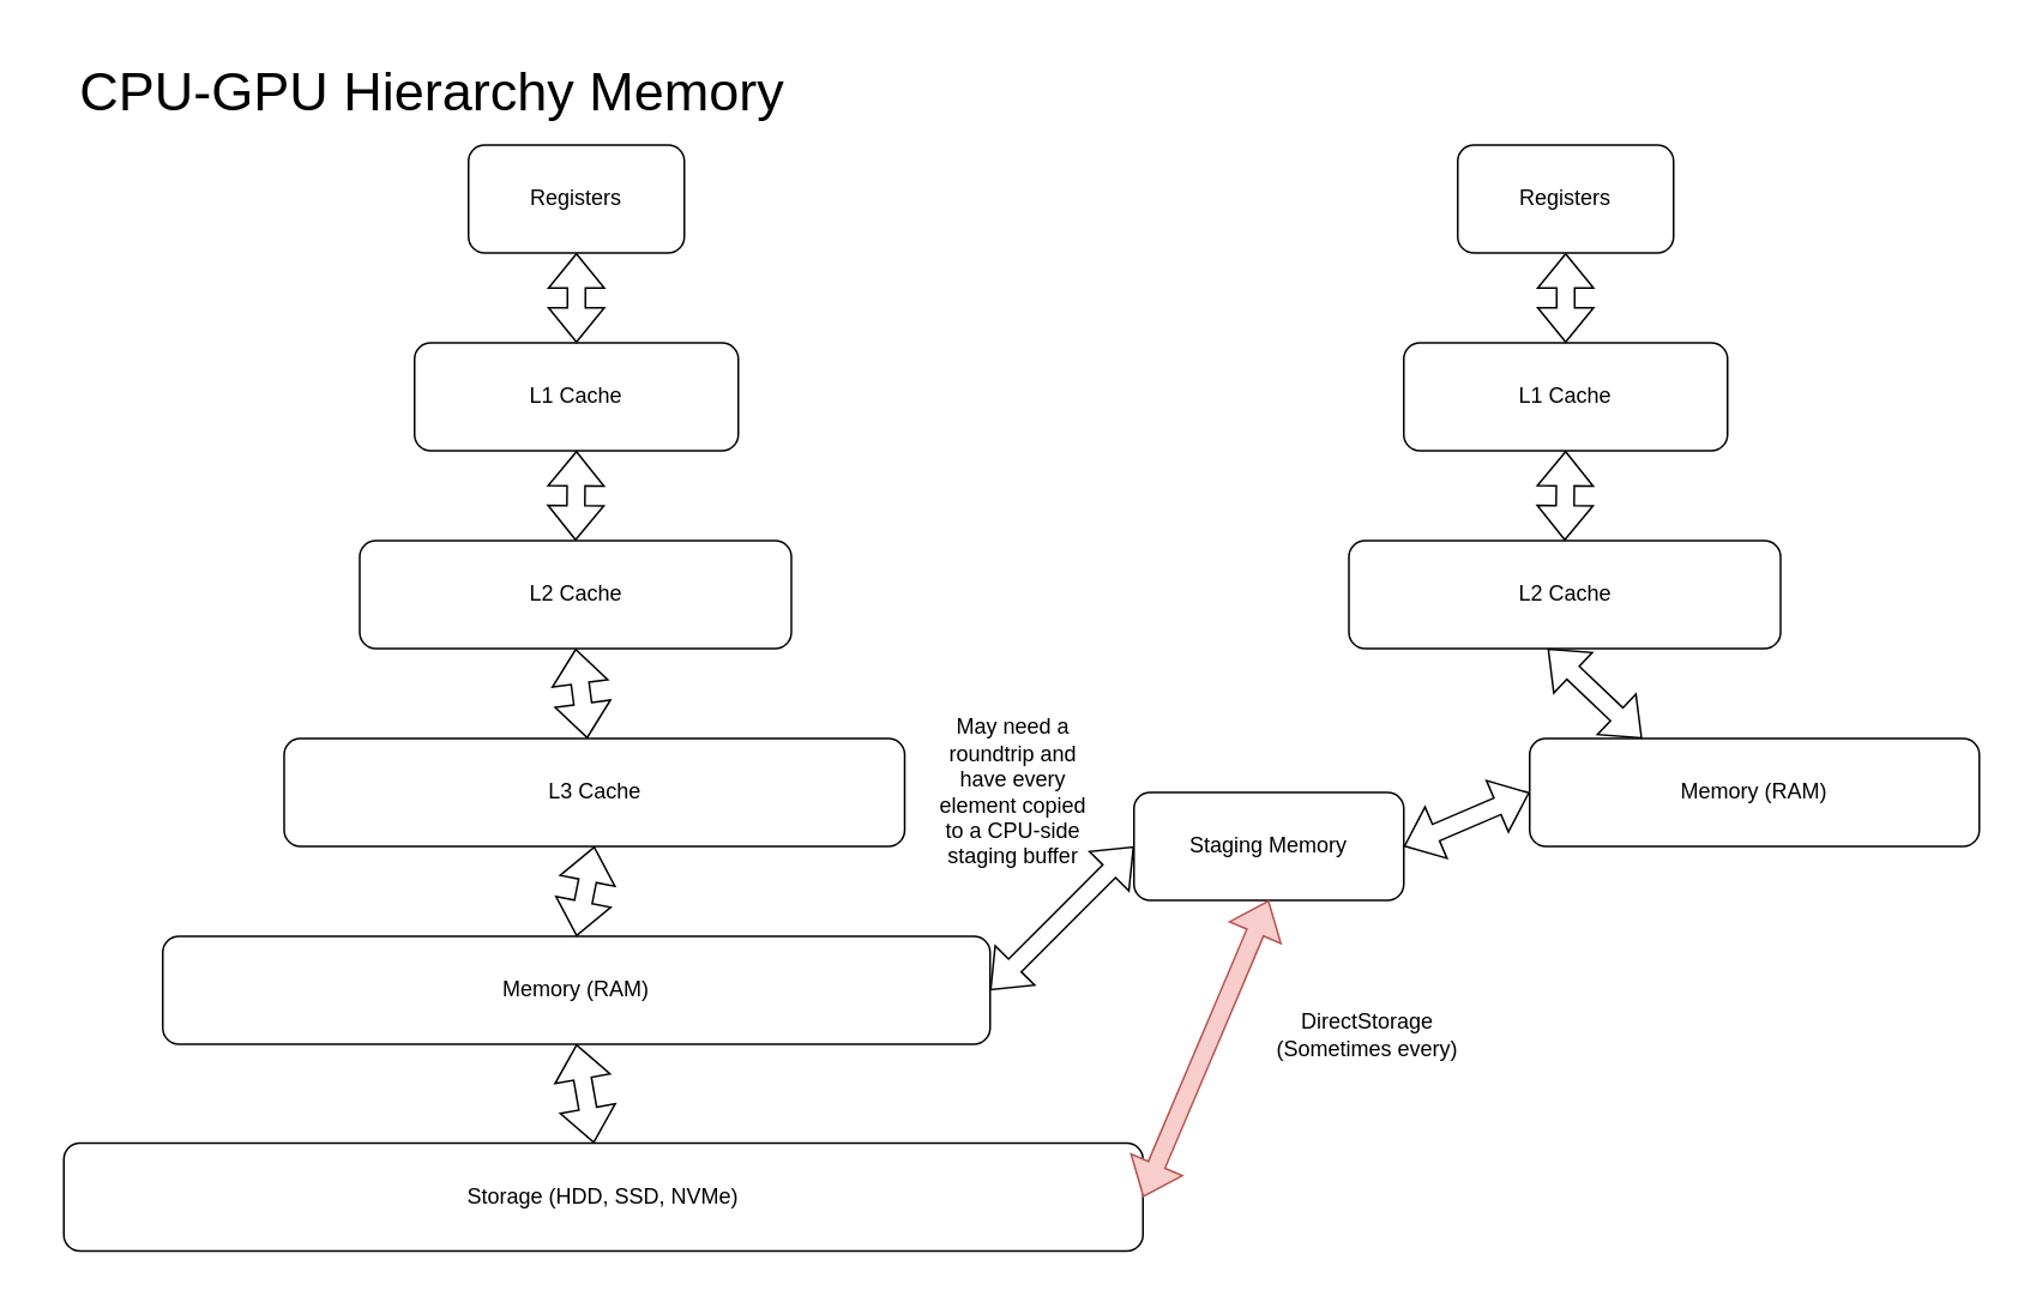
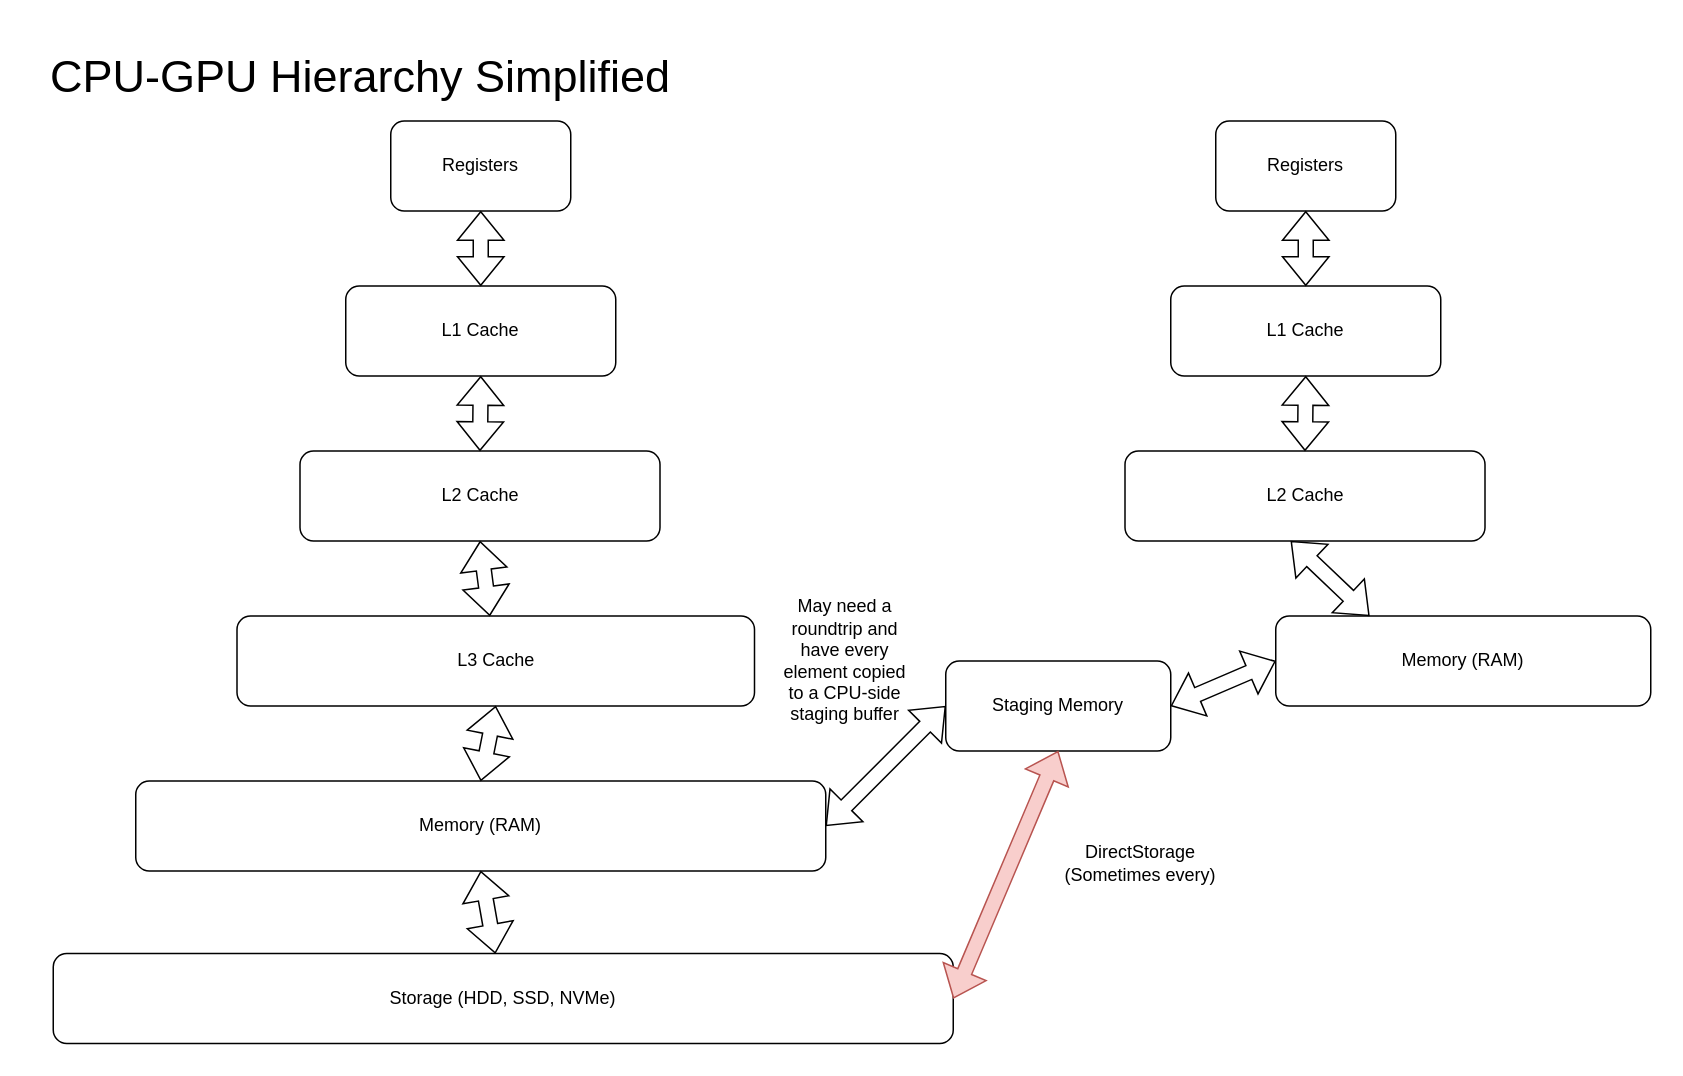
- <mxCell id="13" value="&lt;font style=&quot;font-size: 30px;&quot;&gt;CPU-GPU Hierarchy Memory&lt;br&gt;&lt;/font&gt;" style="text;html=1;strokeColor=none;fillColor=none;align=center;verticalAlign=middle;whiteSpace=wrap;rounded=0;" vertex="1" parent="1"><mxGeometry width="440" height="60" as="geometry" x="20" y="20" /></mxCell>
+ <mxCell id="13" value="&lt;font style=&quot;font-size: 30px;&quot;&gt;CPU-GPU Hierarchy Simplified&lt;br&gt;&lt;/font&gt;" style="text;html=1;strokeColor=none;fillColor=none;align=center;verticalAlign=middle;whiteSpace=wrap;rounded=0;" vertex="1" parent="1"><mxGeometry width="440" height="60" as="geometry" x="20" y="20" /></mxCell>
